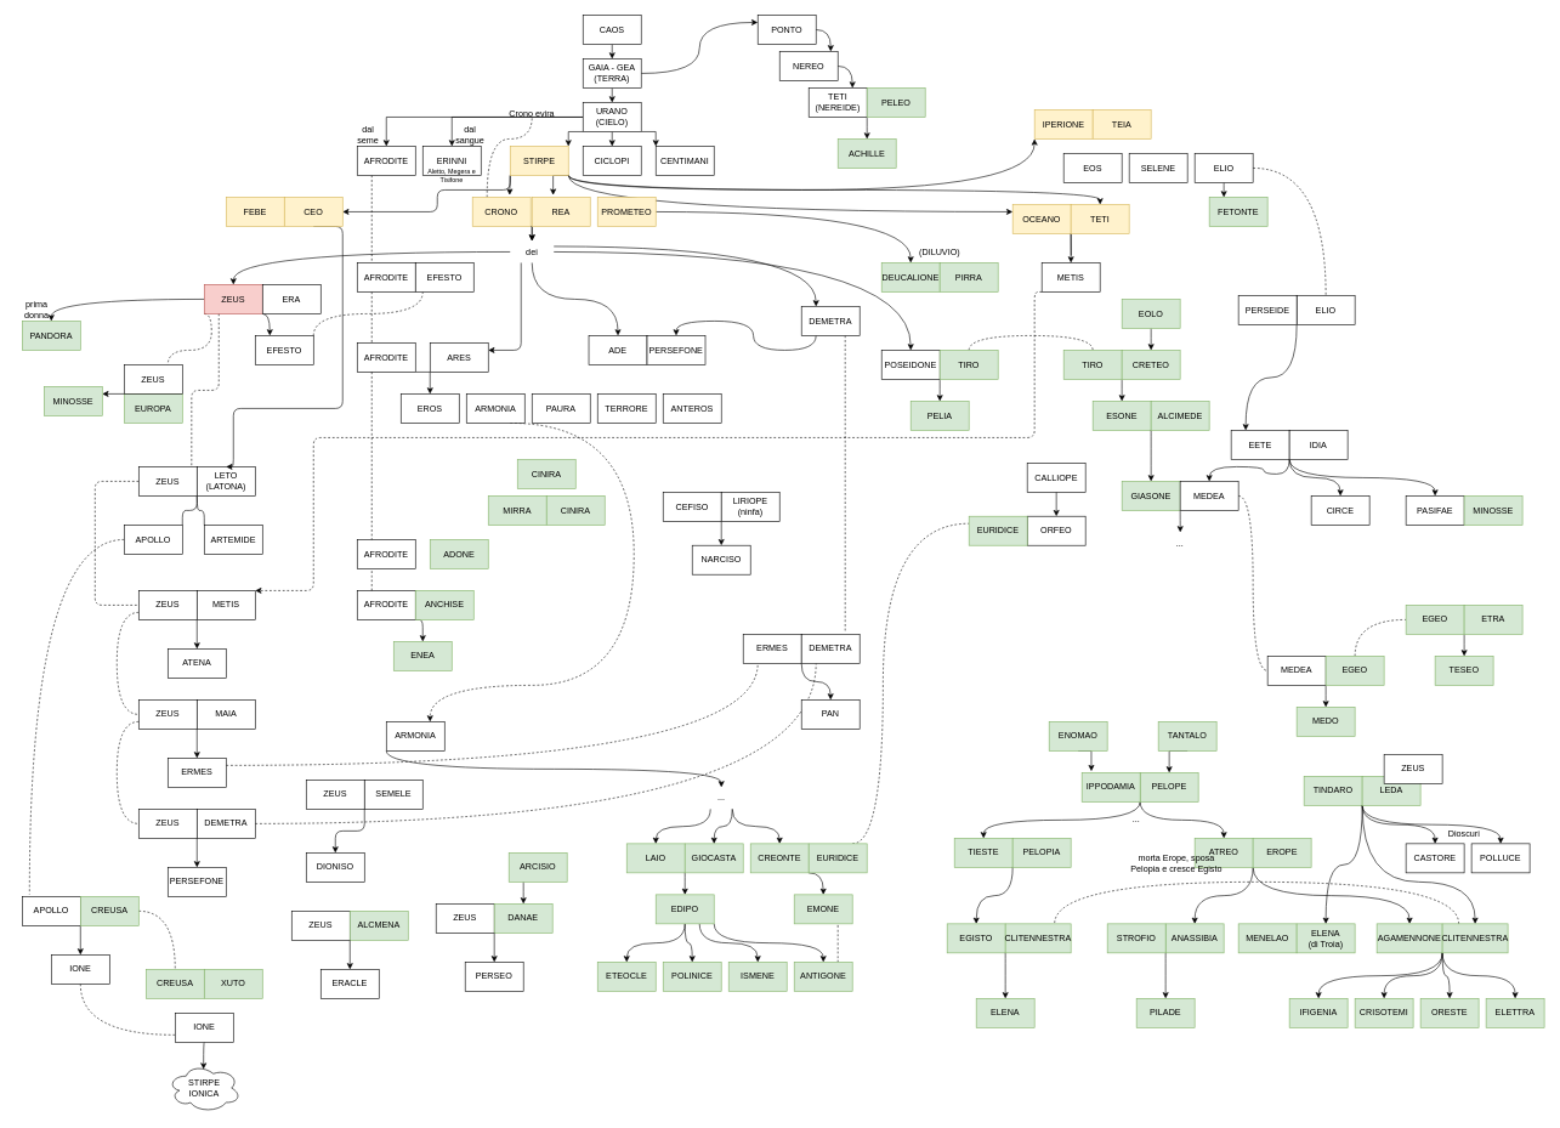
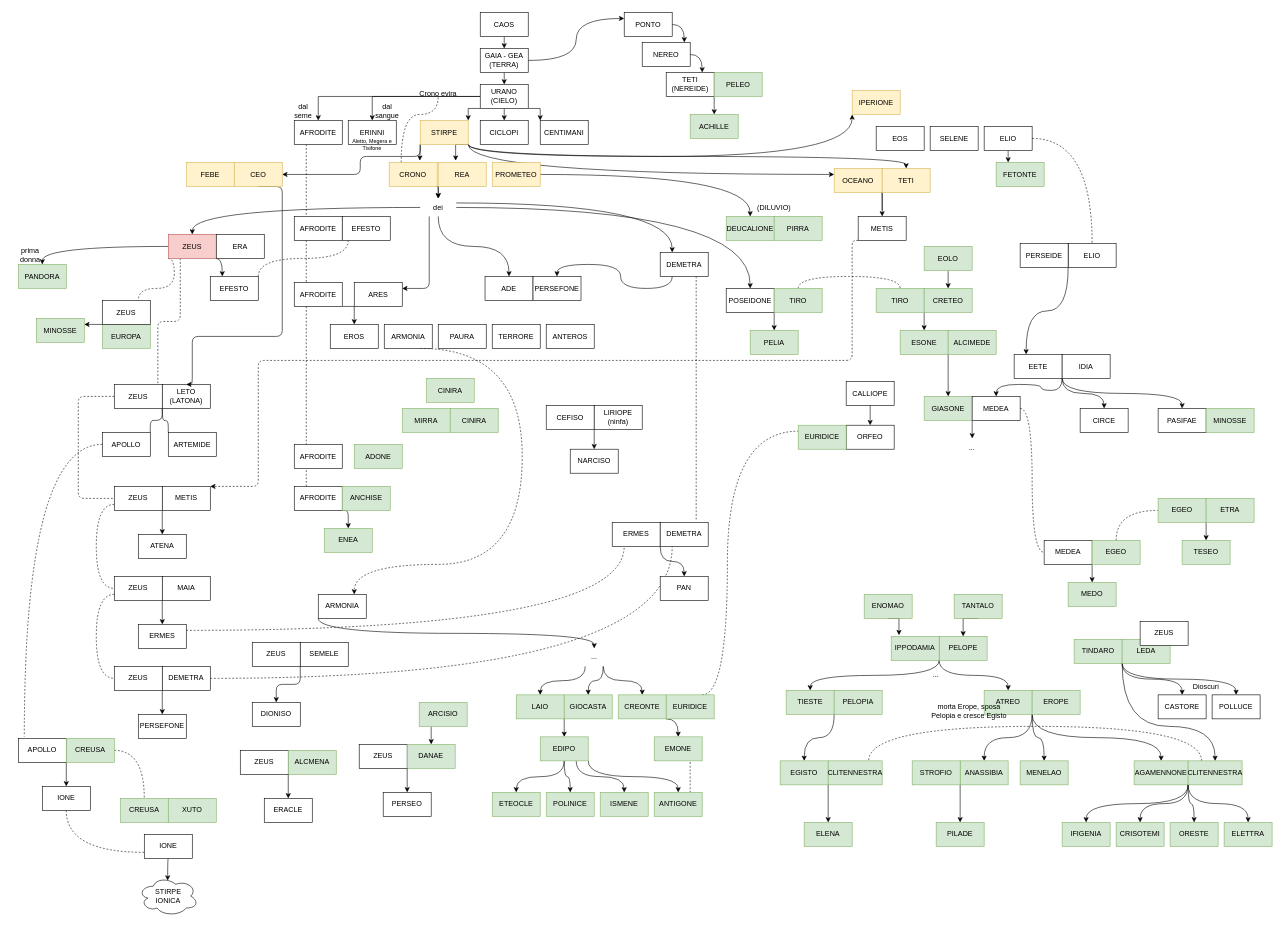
- <mxCell id="126" value="TEIA" style="rounded=0;whiteSpace=wrap;html=1;fillColor=#fff2cc;strokeColor=#d6b656;" parent="1" vertex="1"><mxGeometry x="1500" y="150" width="80" height="40" as="geometry" /></mxCell>
- <mxCell id="242" style="edgeStyle=orthogonalEdgeStyle;curved=1;orthogonalLoop=1;jettySize=auto;html=1;exitX=1;exitY=1;exitDx=0;exitDy=0;entryX=0.5;entryY=0;entryDx=0;entryDy=0;" parent="1" source="243" target="240" edge="1"><mxGeometry relative="1" as="geometry" /></mxCell>
+ <mxCell id="219" style="edgeStyle=orthogonalEdgeStyle;curved=1;orthogonalLoop=1;jettySize=auto;html=1;exitX=1;exitY=1;exitDx=0;exitDy=0;entryX=0.5;entryY=0;entryDx=0;entryDy=0;" parent="1" source="221" target="226" edge="1"><mxGeometry relative="1" as="geometry" /></mxCell>
- <mxCell id="240" value="ELENA&lt;br&gt;(di Troia)" style="rounded=0;whiteSpace=wrap;html=1;fillColor=#d5e8d4;strokeColor=#82b366;" parent="1" vertex="1"><mxGeometry x="1780" y="1267.5" width="80" height="40" as="geometry" /></mxCell>
